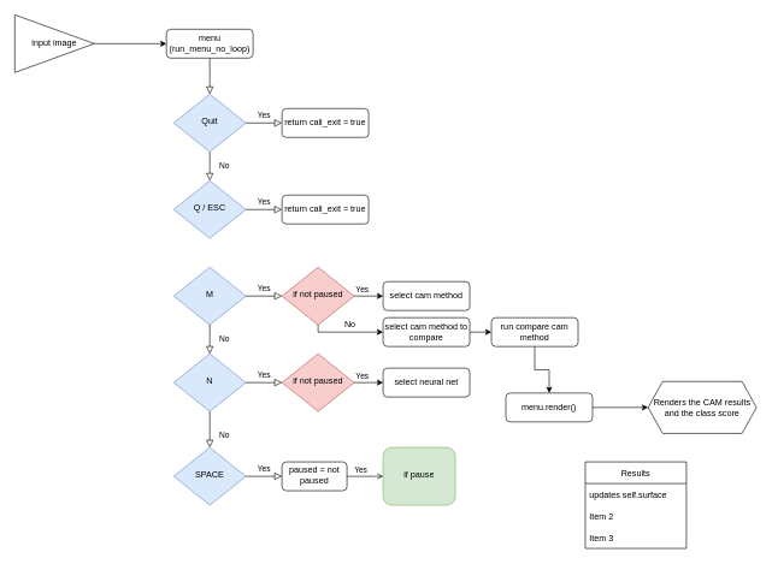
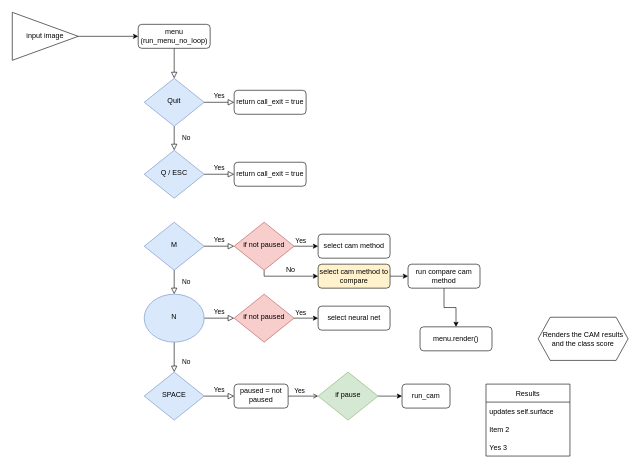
- <mxCell id="44" value="select cam method to compare" style="rounded=1;whiteSpace=wrap;html=1;fontSize=12;glass=0;strokeWidth=1;shadow=0;" parent="1" vertex="1"><mxGeometry x="530" y="440" width="120" height="40" as="geometry" /></mxCell>
+ <mxCell id="44" value="select cam method to compare" style="rounded=1;whiteSpace=wrap;html=1;fontSize=12;glass=0;strokeWidth=1;shadow=0;fillColor=#fff2cc;" parent="1" vertex="1"><mxGeometry x="530" y="440" width="120" height="40" as="geometry" /></mxCell>
- <mxCell id="16" value="N" style="rhombus;whiteSpace=wrap;html=1;shadow=0;fontFamily=Helvetica;fontSize=12;align=center;strokeWidth=1;spacing=6;spacingTop=-4;fillColor=#dae8fc;strokeColor=#6c8ebf;" parent="1" vertex="1"><mxGeometry x="240" y="490" width="100" height="80" as="geometry" /></mxCell>
+ <mxCell id="16" value="N" style="ellipse;whiteSpace=wrap;html=1;shadow=0;fontFamily=Helvetica;fontSize=12;align=center;strokeWidth=1;spacing=6;spacingTop=-4;fillColor=#dae8fc;strokeColor=#6c8ebf;" parent="1" vertex="1"><mxGeometry x="240" y="490" width="100" height="80" as="geometry" /></mxCell>
- <mxCell id="34" value="" style="edgeStyle=orthogonalEdgeStyle;rounded=0;orthogonalLoop=1;jettySize=auto;html=1;" parent="1" source="35" target="38" edge="1"><mxGeometry relative="1" as="geometry"><mxPoint x="950" y="544.5" as="targetPoint" /></mxGeometry></mxCell>
- <mxCell id="29" value="if pause" style="whiteSpace=wrap;html=1;shadow=0;fontFamily=Helvetica;fontSize=12;align=center;strokeWidth=1;spacing=6;spacingTop=-4;fillColor=#d5e8d4;strokeColor=#82b366;rounded=1;" parent="1" vertex="1"><mxGeometry x="530" y="620" width="100" height="80" as="geometry" /></mxCell>
+ <mxCell id="29" value="if pause" style="rhombus;whiteSpace=wrap;html=1;shadow=0;fontFamily=Helvetica;fontSize=12;align=center;strokeWidth=1;spacing=6;spacingTop=-4;fillColor=#d5e8d4;strokeColor=#82b366;" parent="1" vertex="1"><mxGeometry x="530" y="620" width="100" height="80" as="geometry" /></mxCell>
+ <mxCell id="28" style="edgeStyle=orthogonalEdgeStyle;rounded=0;orthogonalLoop=1;jettySize=auto;html=1;" parent="1" source="29" target="33" edge="1"><mxGeometry relative="1" as="geometry"><mxPoint x="670" y="660" as="targetPoint" /></mxGeometry></mxCell>
+ <mxCell id="33" value="run_cam" style="rounded=1;whiteSpace=wrap;html=1;fontSize=12;glass=0;strokeWidth=1;shadow=0;" parent="1" vertex="1"><mxGeometry x="670" y="640" width="80" height="40" as="geometry" /></mxCell>
- <mxCell id="42" value="Item 3" style="text;strokeColor=none;fillColor=none;align=left;verticalAlign=middle;spacingLeft=4;spacingRight=4;overflow=hidden;points=[[0,0.5],[1,0.5]];portConstraint=eastwest;rotatable=0;" parent="39" vertex="1"><mxGeometry y="90" width="140" height="30" as="geometry" /></mxCell>
+ <mxCell id="42" value="Yes 3" style="text;strokeColor=none;fillColor=none;align=left;verticalAlign=middle;spacingLeft=4;spacingRight=4;overflow=hidden;points=[[0,0.5],[1,0.5]];portConstraint=eastwest;rotatable=0;" parent="39" vertex="1"><mxGeometry y="90" width="140" height="30" as="geometry" /></mxCell>
